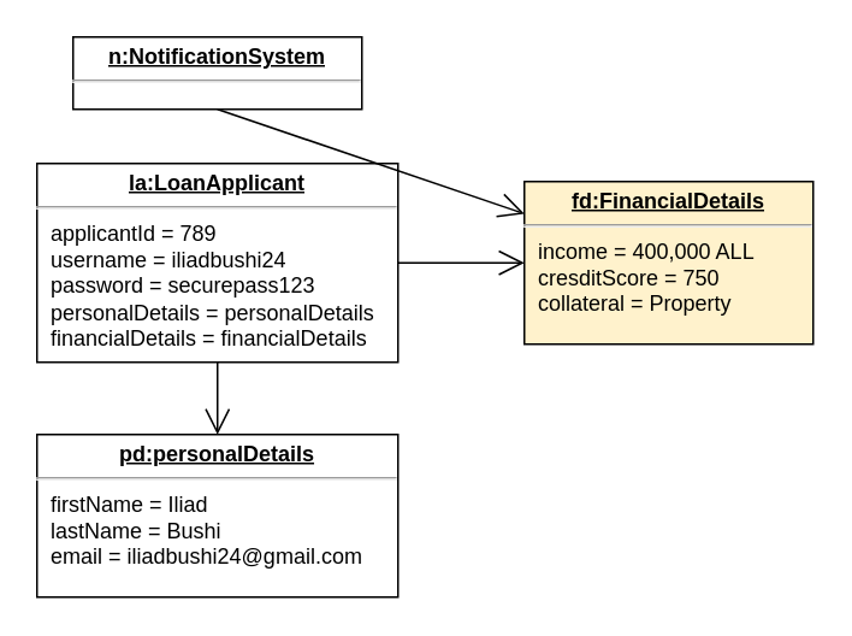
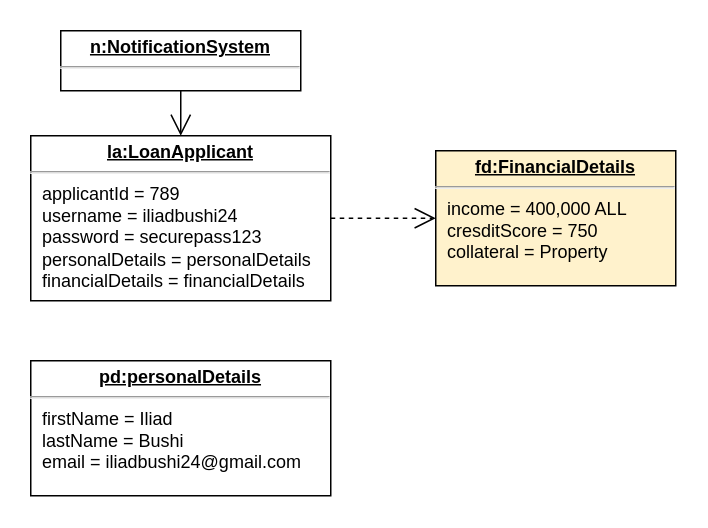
- <mxCell id="6" value="" style="endArrow=open;endFill=1;endSize=12;html=1;rounded=0;exitX=0.5;exitY=1;exitDx=0;exitDy=0;" parent="1" source="2" target="5" edge="1"><mxGeometry width="160" relative="1" as="geometry"><mxPoint x="220" y="70" as="sourcePoint" /><mxPoint x="380" y="70" as="targetPoint" /></mxGeometry></mxCell>
+ <mxCell id="6" value="" style="endArrow=open;endFill=1;endSize=12;html=1;rounded=0;exitX=0.5;exitY=1;exitDx=0;exitDy=0;entryX=0.5;entryY=0;entryDx=0;entryDy=0;" parent="1" source="2" target="3" edge="1"><mxGeometry width="160" relative="1" as="geometry"><mxPoint x="220" y="70" as="sourcePoint" /><mxPoint x="380" y="70" as="targetPoint" /></mxGeometry></mxCell>
- <mxCell id="8" value="" style="endArrow=open;endFill=1;endSize=12;html=1;rounded=0;exitX=1;exitY=0.5;exitDx=0;exitDy=0;entryX=0;entryY=0.5;entryDx=0;entryDy=0;" parent="1" source="3" target="5" edge="1"><mxGeometry width="160" relative="1" as="geometry"><mxPoint x="310" y="230" as="sourcePoint" /><mxPoint x="470" y="230" as="targetPoint" /></mxGeometry></mxCell>
+ <mxCell id="8" value="" style="endArrow=open;endFill=1;endSize=12;html=1;rounded=0;exitX=1;exitY=0.5;exitDx=0;exitDy=0;entryX=0;entryY=0.5;entryDx=0;entryDy=0;dashed=1;" parent="1" source="3" target="5" edge="1"><mxGeometry width="160" relative="1" as="geometry"><mxPoint x="310" y="230" as="sourcePoint" /><mxPoint x="470" y="230" as="targetPoint" /></mxGeometry></mxCell>
- <mxCell id="7" value="" style="endArrow=open;endFill=1;endSize=12;html=1;rounded=0;exitX=0.5;exitY=1;exitDx=0;exitDy=0;entryX=0.5;entryY=0;entryDx=0;entryDy=0;" parent="1" source="3" target="4" edge="1"><mxGeometry width="160" relative="1" as="geometry"><mxPoint x="260" y="320" as="sourcePoint" /><mxPoint x="420" y="320" as="targetPoint" /></mxGeometry></mxCell>
